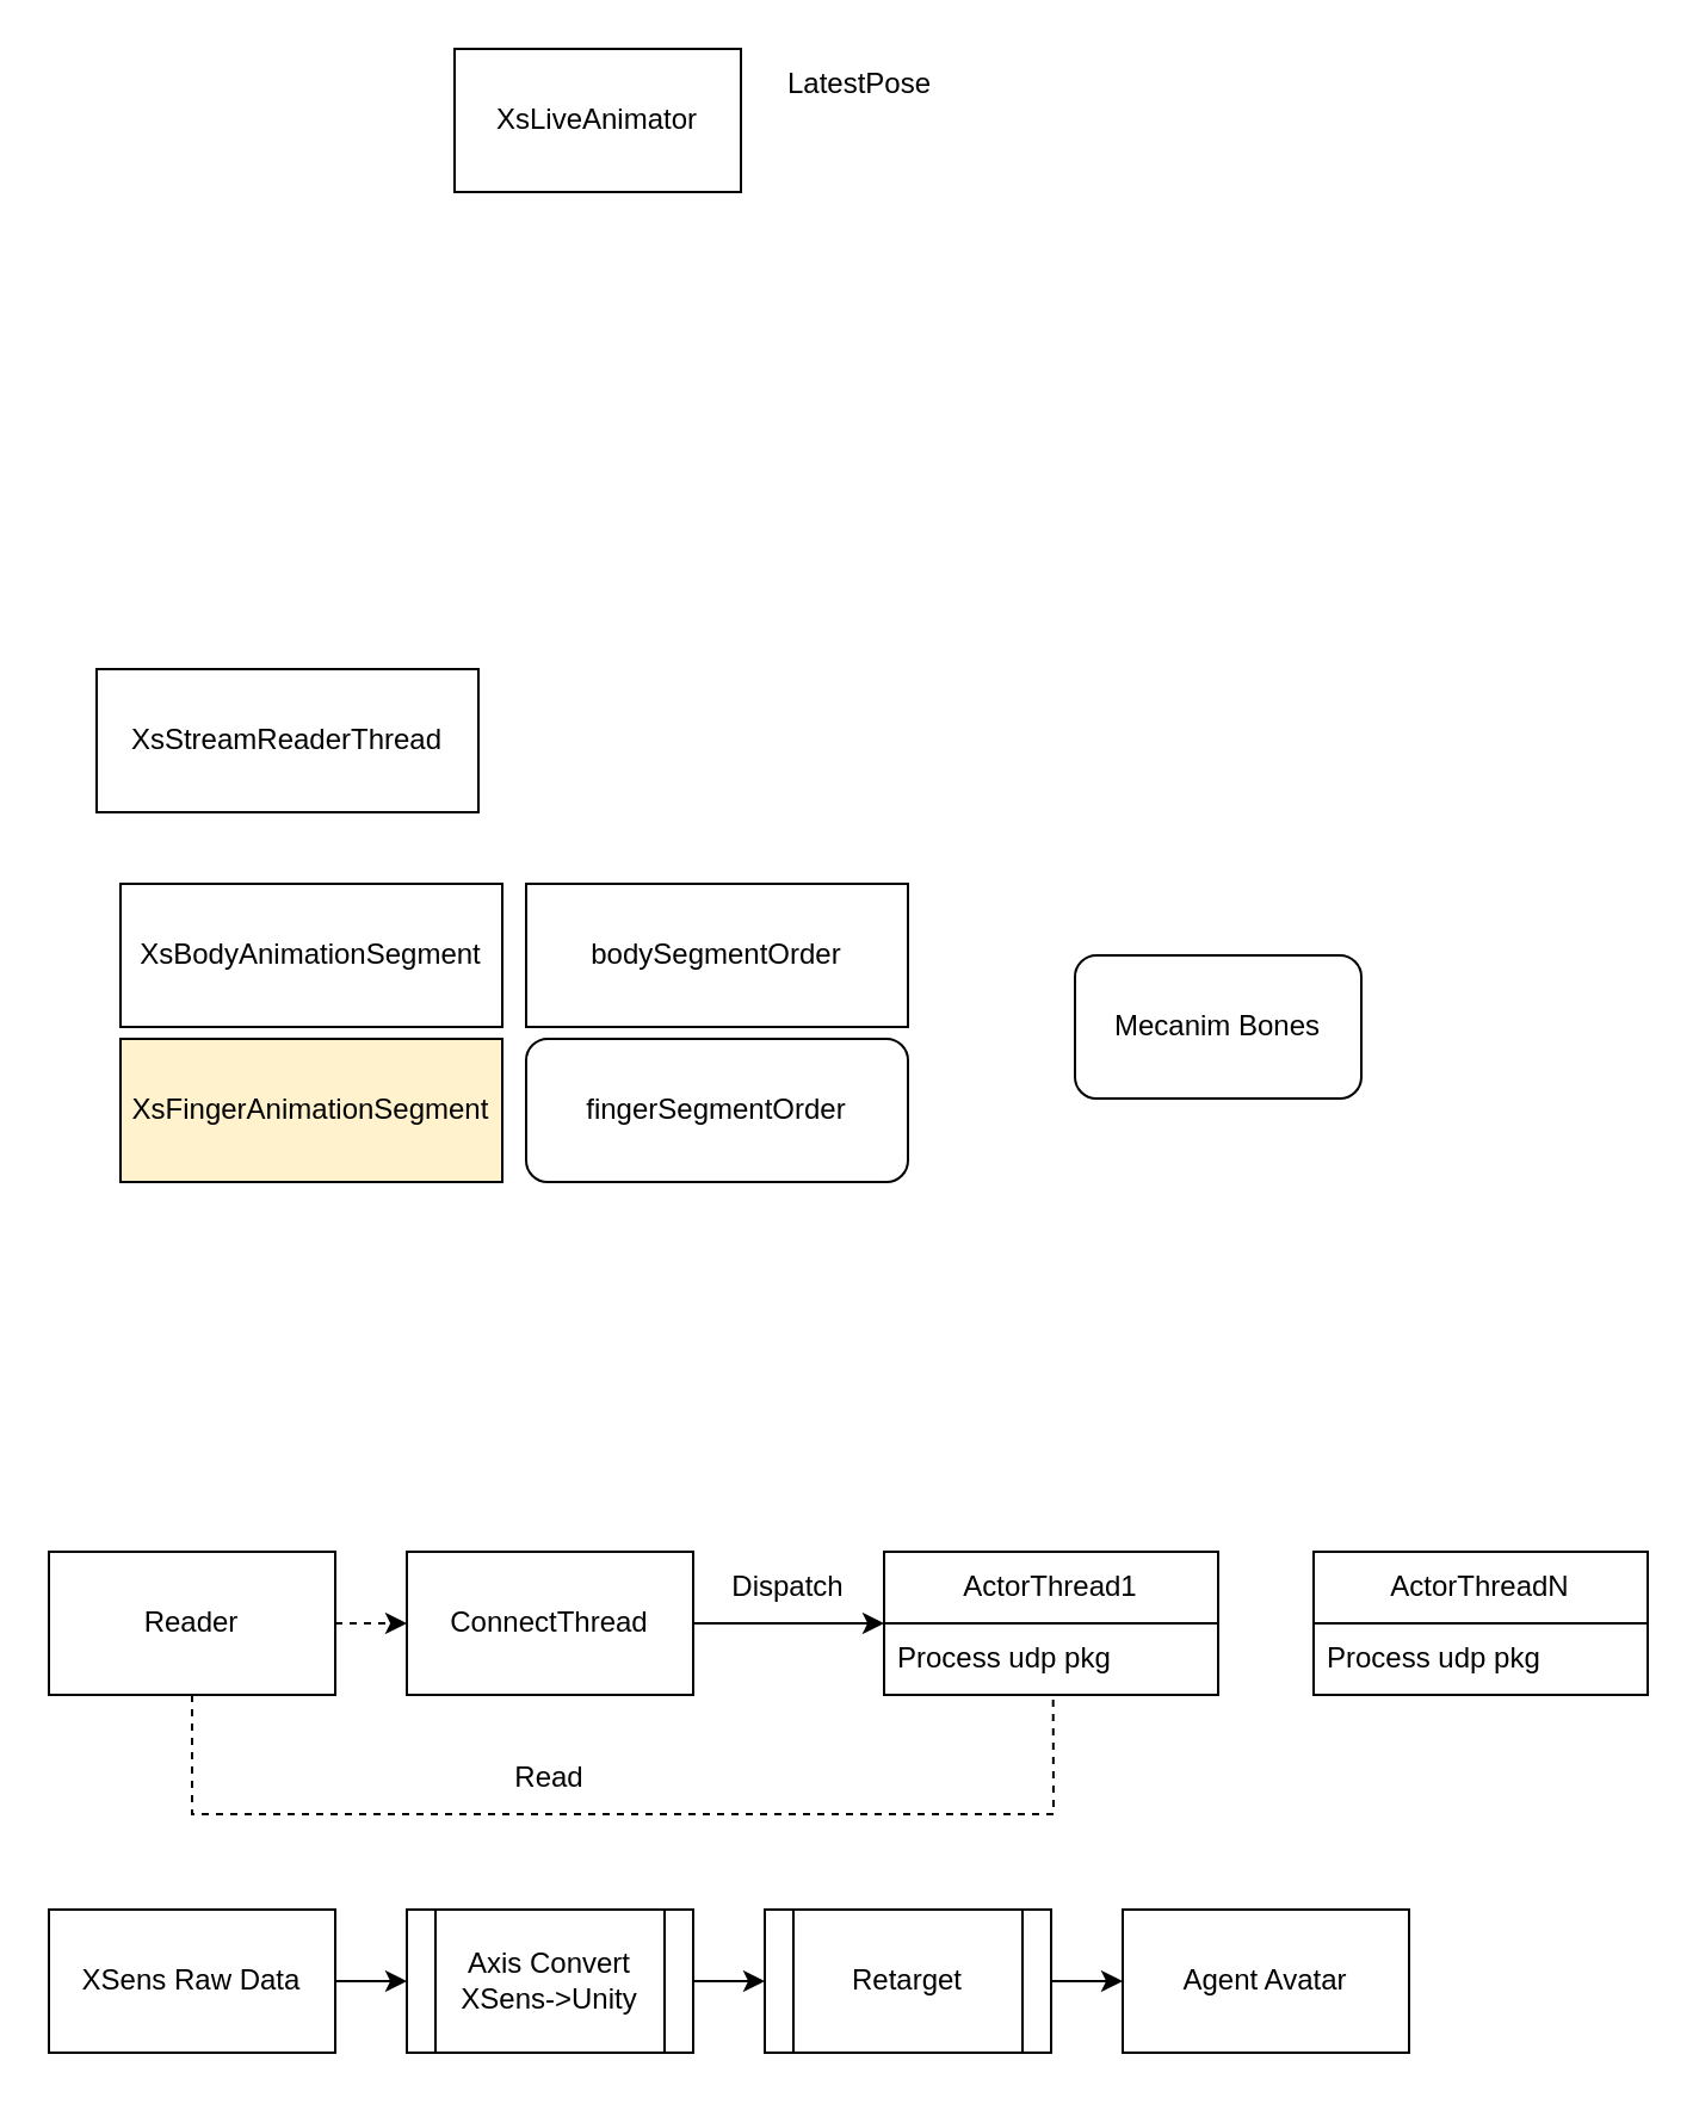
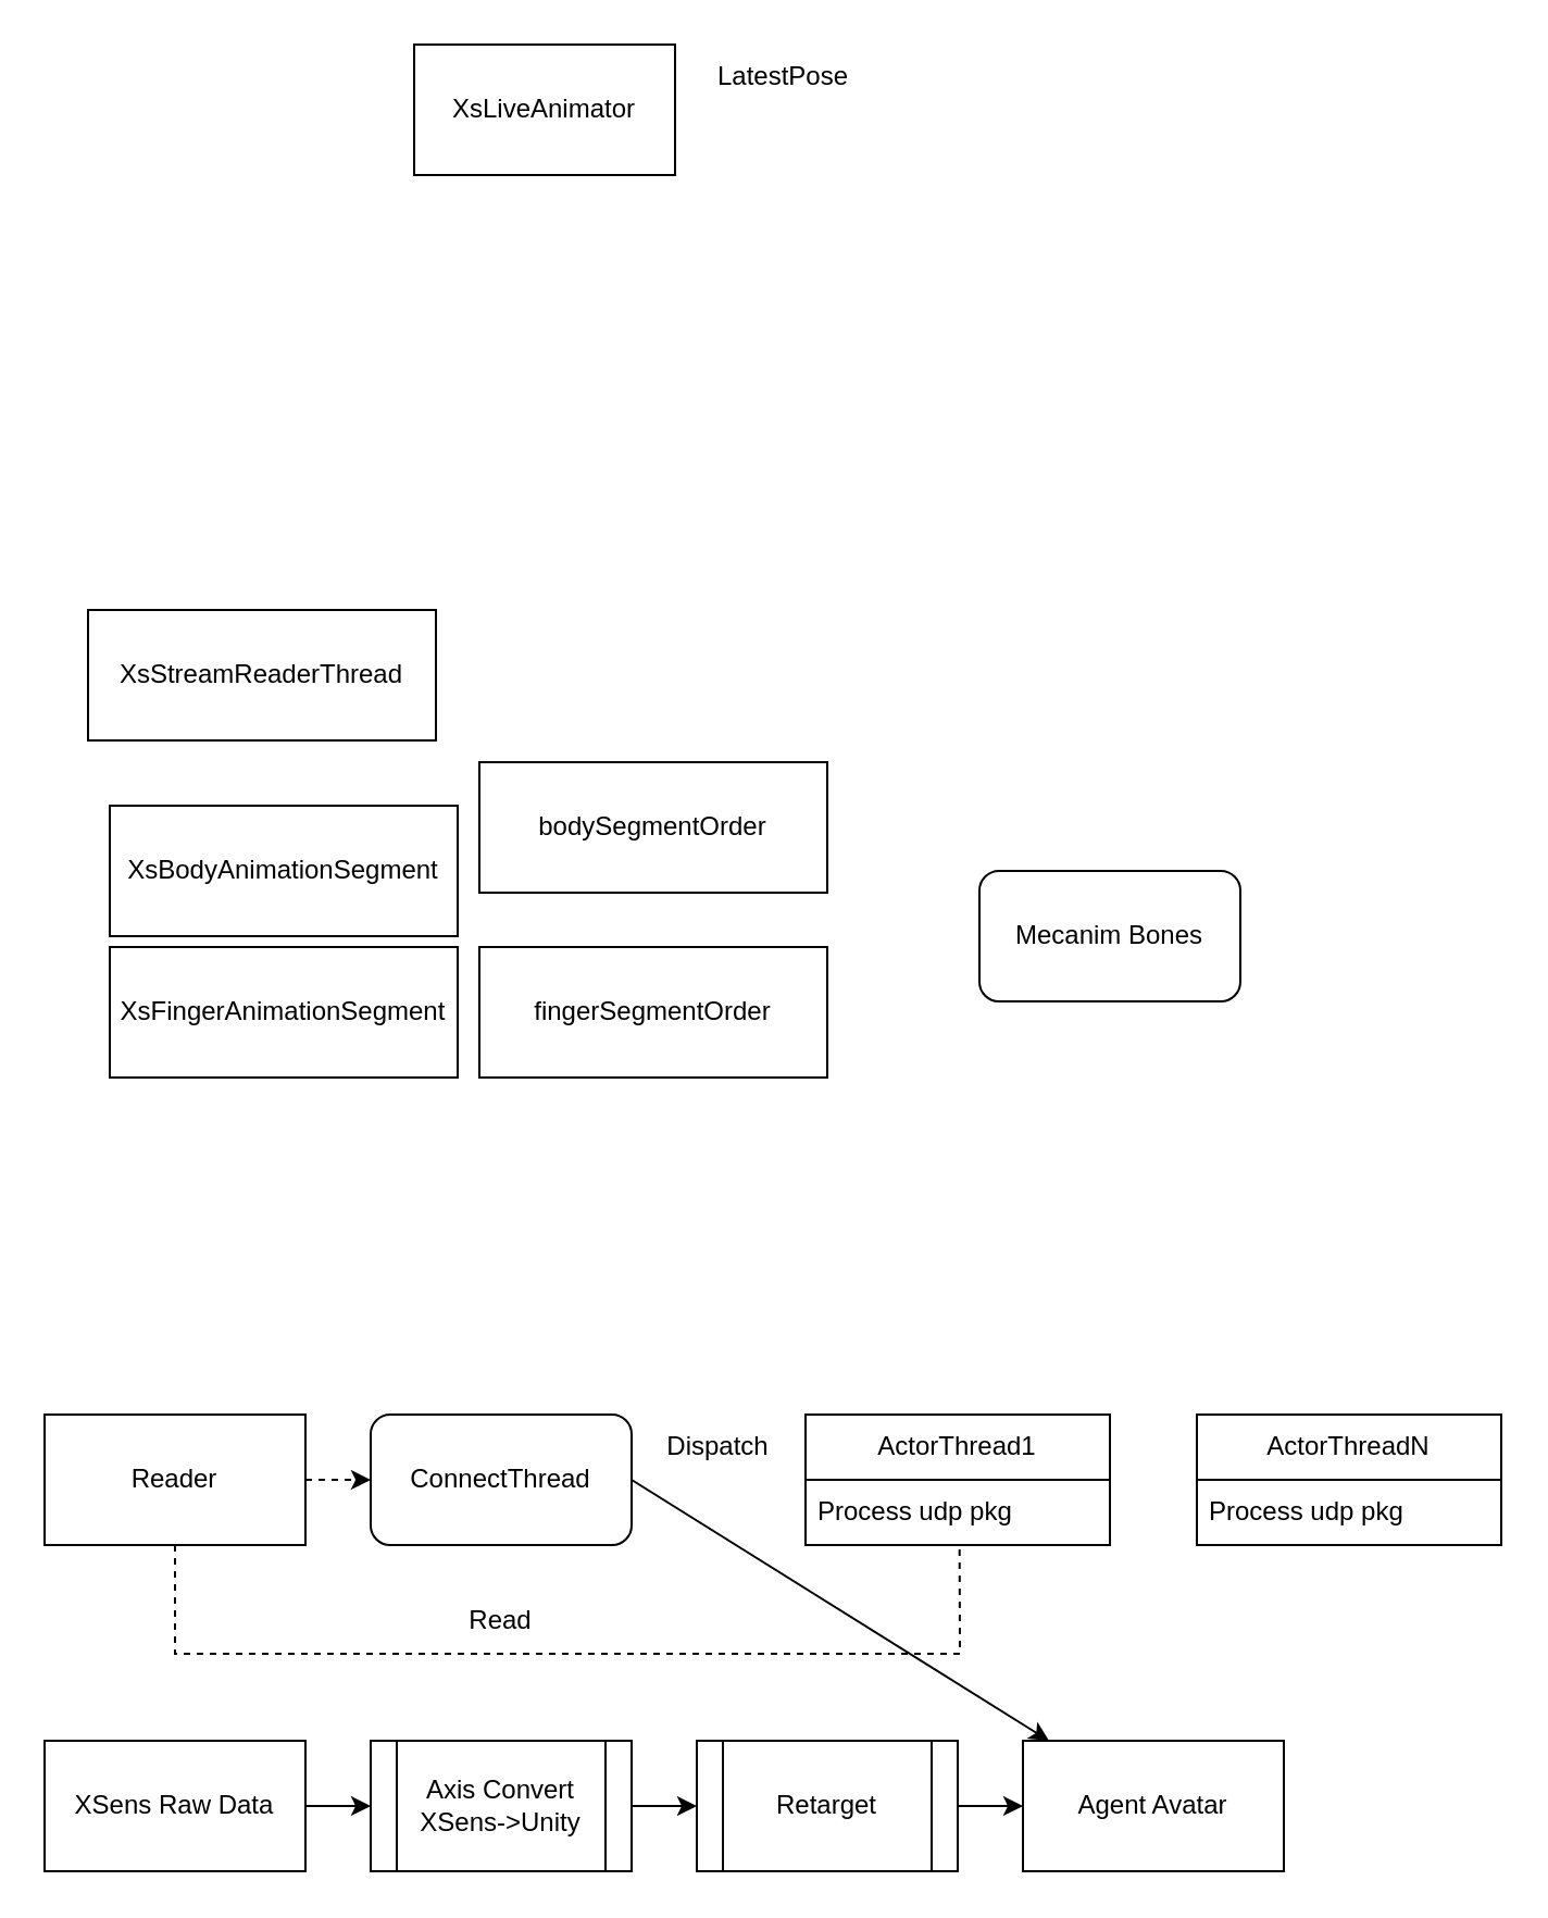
- <mxCell id="7" value="bodySegmentOrder" style="rounded=0;whiteSpace=wrap;html=1;" vertex="1" parent="1"><mxGeometry x="220" y="370" width="160" height="60" as="geometry" /></mxCell>
+ <mxCell id="7" value="bodySegmentOrder" style="rounded=0;whiteSpace=wrap;html=1;" vertex="1" parent="1"><mxGeometry x="220" y="350" width="160" height="60" as="geometry" /></mxCell>
- <mxCell id="6" value="XsFingerAnimationSegment" style="rounded=0;whiteSpace=wrap;html=1;fillColor=#fff2cc;" vertex="1" parent="1"><mxGeometry x="50" y="435" width="160" height="60" as="geometry" /></mxCell>
+ <mxCell id="6" value="XsFingerAnimationSegment" style="rounded=0;whiteSpace=wrap;html=1;" vertex="1" parent="1"><mxGeometry x="50" y="435" width="160" height="60" as="geometry" /></mxCell>
- <mxCell id="8" value="fingerSegmentOrder" style="whiteSpace=wrap;html=1;rounded=1;" vertex="1" parent="1"><mxGeometry x="220" y="435" width="160" height="60" as="geometry" /></mxCell>
+ <mxCell id="8" value="fingerSegmentOrder" style="rounded=0;whiteSpace=wrap;html=1;" vertex="1" parent="1"><mxGeometry x="220" y="435" width="160" height="60" as="geometry" /></mxCell>
- <mxCell id="10" value="ConnectThread" style="rounded=0;whiteSpace=wrap;html=1;" vertex="1" parent="1"><mxGeometry x="170" y="650" width="120" height="60" as="geometry" /></mxCell>
+ <mxCell id="10" value="ConnectThread" style="whiteSpace=wrap;html=1;rounded=1;" vertex="1" parent="1"><mxGeometry x="170" y="650" width="120" height="60" as="geometry" /></mxCell>
- <mxCell id="17" value="" style="endArrow=classic;html=1;rounded=0;exitX=1;exitY=0.5;exitDx=0;exitDy=0;entryX=0;entryY=0.5;entryDx=0;entryDy=0;" edge="1" parent="1" source="10" target="11"><mxGeometry width="50" height="50" relative="1" as="geometry"><mxPoint x="270" y="620" as="sourcePoint" /><mxPoint x="320" y="570" as="targetPoint" /></mxGeometry></mxCell>
+ <mxCell id="17" value="" style="endArrow=classic;html=1;rounded=0;exitX=1;exitY=0.5;exitDx=0;exitDy=0;" edge="1" parent="1" source="10" target="21"><mxGeometry width="50" height="50" relative="1" as="geometry"><mxPoint x="270" y="620" as="sourcePoint" /><mxPoint x="320" y="570" as="targetPoint" /></mxGeometry></mxCell>
